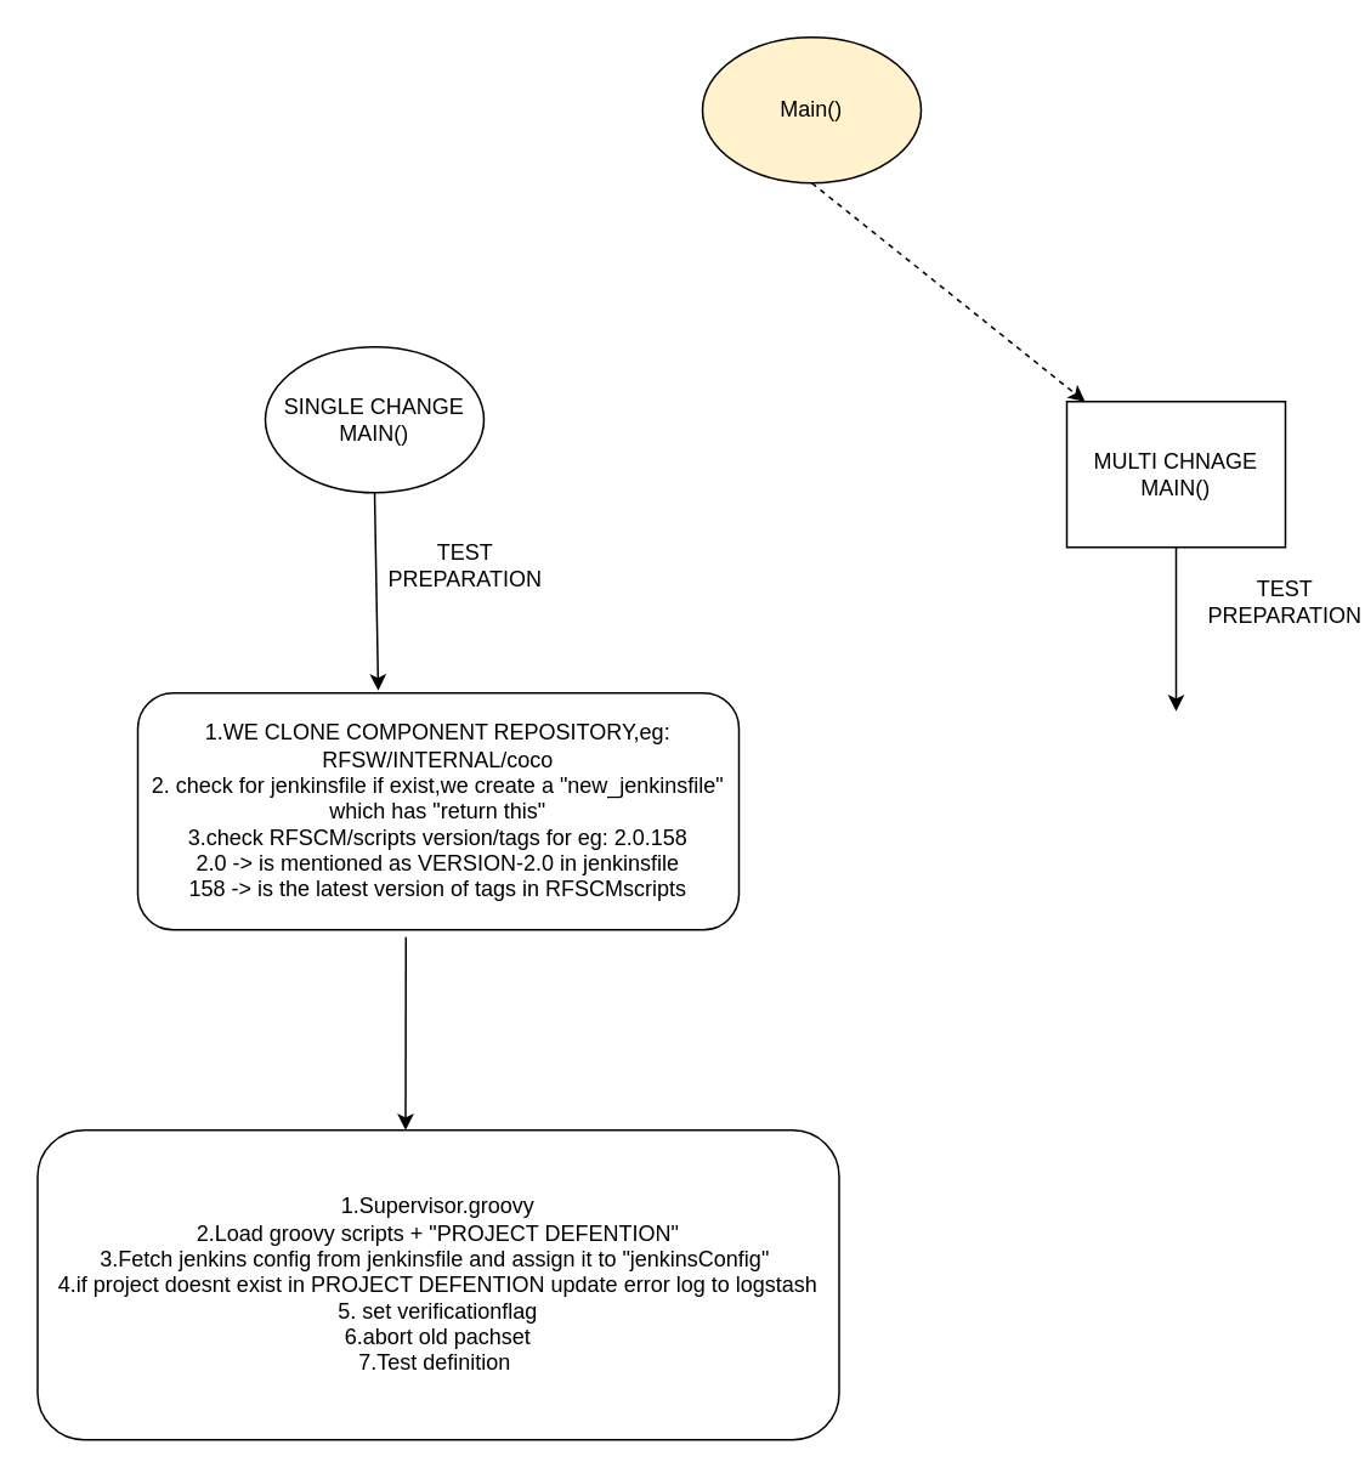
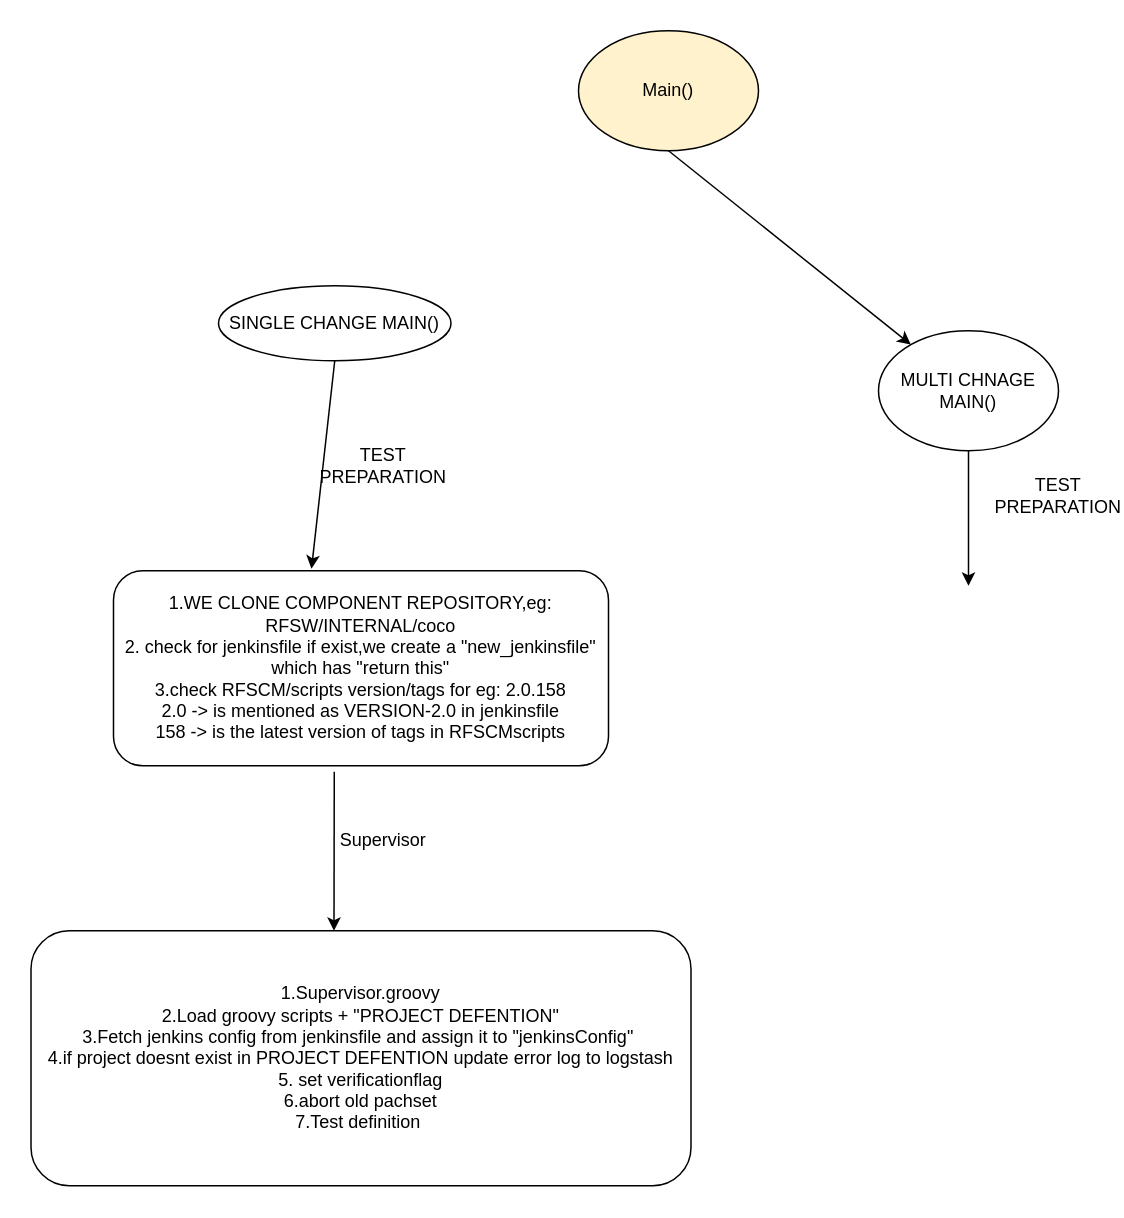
- <mxCell id="4" value="" style="endArrow=classic;html=1;exitX=0.5;exitY=1;exitDx=0;exitDy=0;dashed=1;" edge="1" parent="1" source="2" target="5"><mxGeometry width="50" height="50" relative="1" as="geometry"><mxPoint x="435" y="250" as="sourcePoint" /><mxPoint x="645" y="260" as="targetPoint" /></mxGeometry></mxCell>
+ <mxCell id="4" value="" style="endArrow=classic;html=1;exitX=0.5;exitY=1;exitDx=0;exitDy=0;" edge="1" parent="1" source="2" target="5"><mxGeometry width="50" height="50" relative="1" as="geometry"><mxPoint x="435" y="250" as="sourcePoint" /><mxPoint x="645" y="260" as="targetPoint" /></mxGeometry></mxCell>
- <mxCell id="3" value="SINGLE CHANGE MAIN()" style="ellipse;whiteSpace=wrap;html=1;" vertex="1" parent="1"><mxGeometry x="145" y="190" width="120" height="80" as="geometry" /></mxCell>
+ <mxCell id="3" value="SINGLE CHANGE MAIN()" style="ellipse;whiteSpace=wrap;html=1;" vertex="1" parent="1"><mxGeometry x="145" y="190" width="155" height="50" as="geometry" /></mxCell>
- <mxCell id="5" value="MULTI CHNAGE MAIN()" style="whiteSpace=wrap;html=1;rounded=0;" vertex="1" parent="1"><mxGeometry x="585" y="220" width="120" height="80" as="geometry" /></mxCell>
+ <mxCell id="5" value="MULTI CHNAGE MAIN()" style="ellipse;whiteSpace=wrap;html=1;" vertex="1" parent="1"><mxGeometry x="585" y="220" width="120" height="80" as="geometry" /></mxCell>
+ <mxCell id="12" value="Supervisor" style="text;html=1;strokeColor=none;fillColor=none;align=center;verticalAlign=middle;whiteSpace=wrap;rounded=0;" vertex="1" parent="1"><mxGeometry x="235" y="550" width="40" height="20" as="geometry" /></mxCell>
